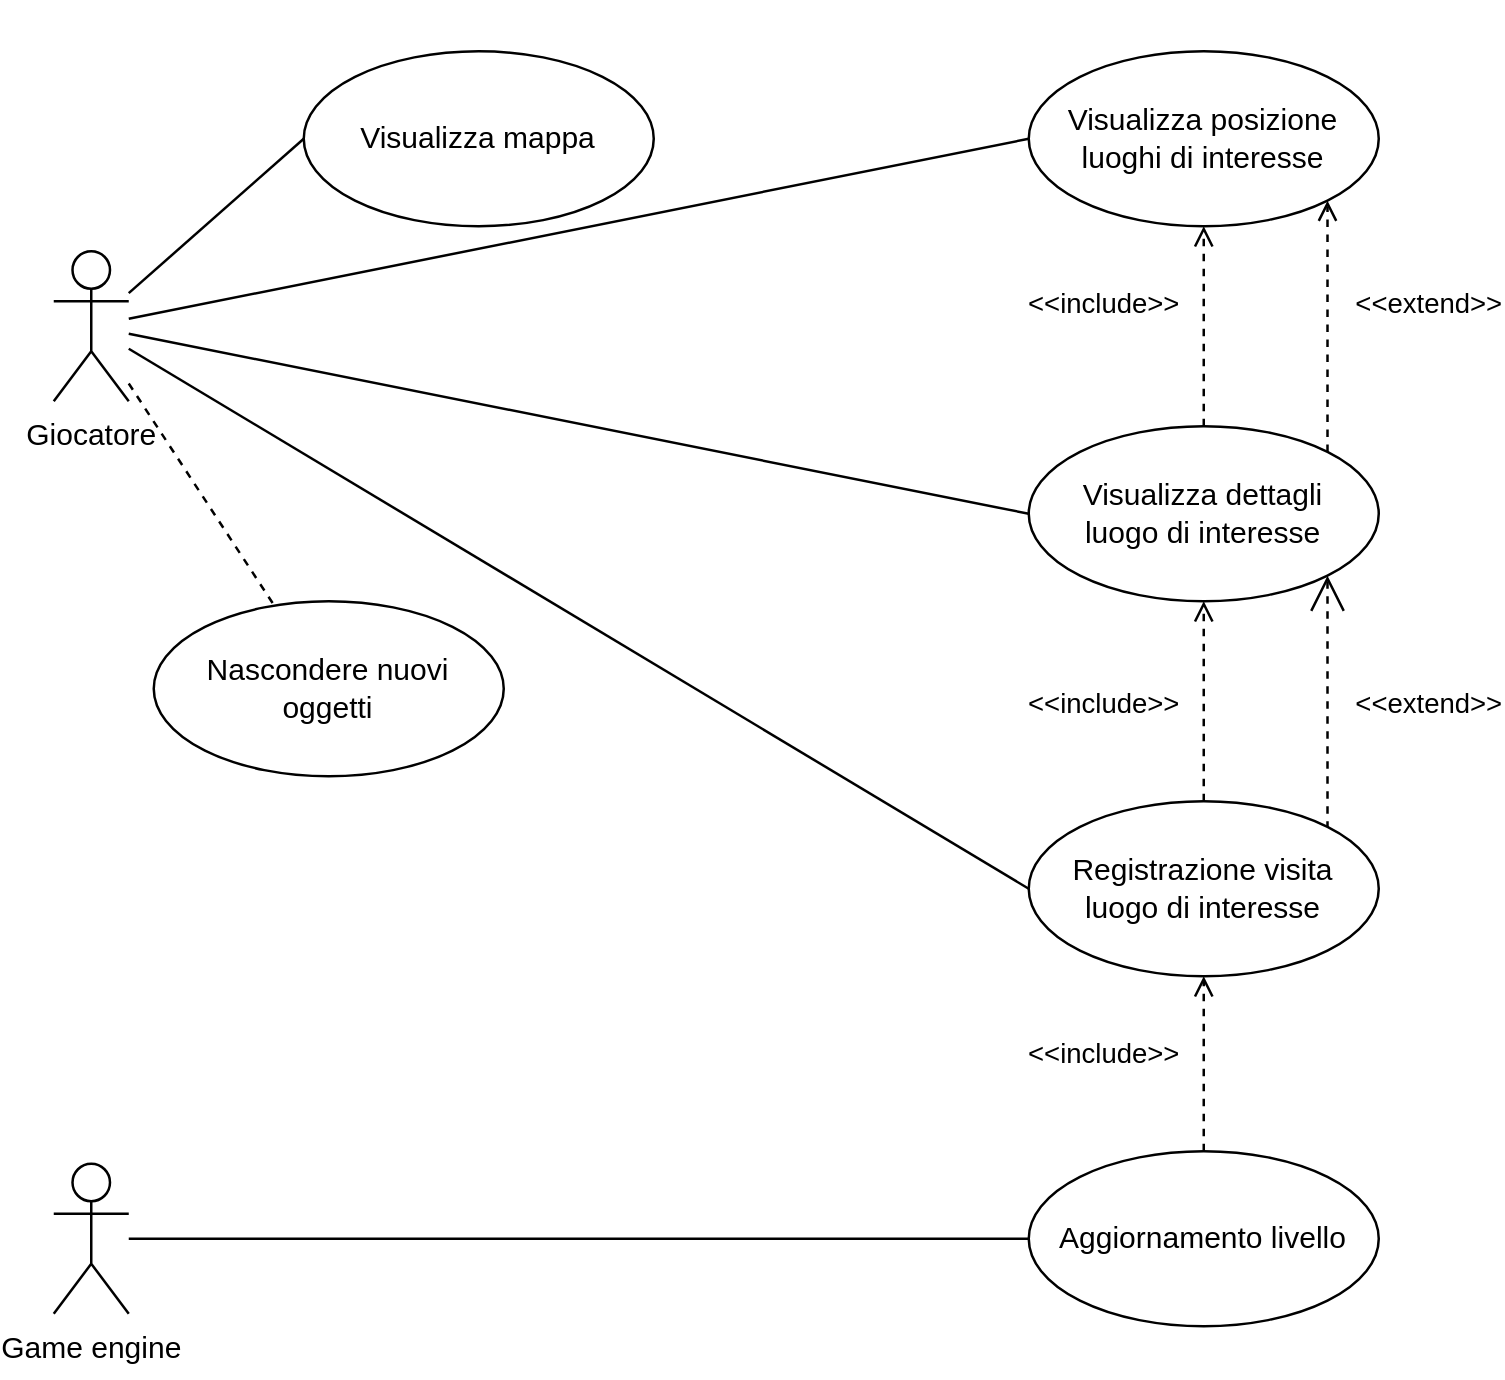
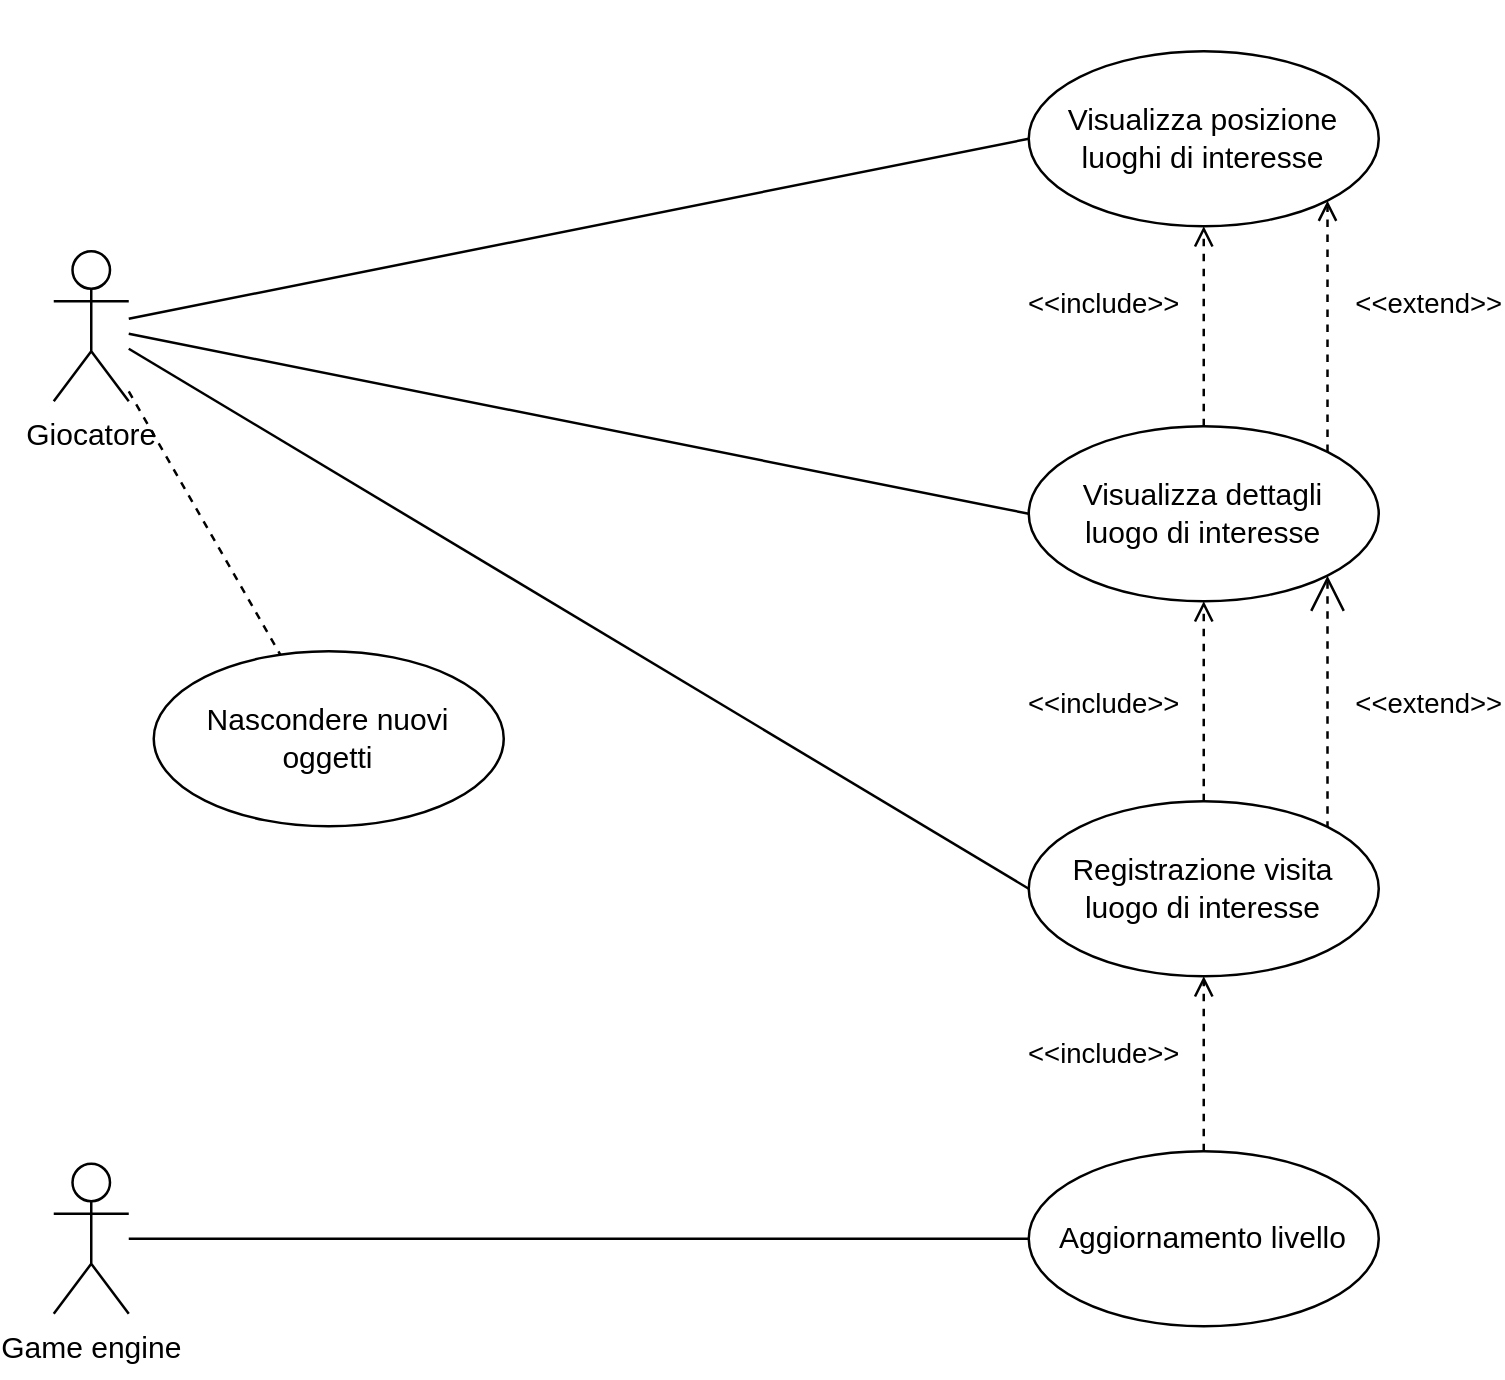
- <mxCell id="10" value="Visualizza mappa" style="ellipse;whiteSpace=wrap;html=1;" vertex="1" parent="1"><mxGeometry x="120" y="20" width="140" height="70" as="geometry" /></mxCell>
- <mxCell id="2" style="rounded=0;orthogonalLoop=1;jettySize=auto;html=1;entryX=0;entryY=0.5;entryDx=0;entryDy=0;endArrow=none;endFill=0;" edge="1" parent="1" source="7" target="10"><mxGeometry relative="1" as="geometry" /></mxCell>
- <mxCell id="11" value="Nascondere nuovi &lt;br&gt;oggetti" style="ellipse;whiteSpace=wrap;html=1;" vertex="1" parent="1"><mxGeometry x="60" y="240" width="140" height="70" as="geometry" /></mxCell>
+ <mxCell id="11" value="Nascondere nuovi &lt;br&gt;oggetti" style="ellipse;whiteSpace=wrap;html=1;" vertex="1" parent="1"><mxGeometry x="60" y="260" width="140" height="70" as="geometry" /></mxCell>
